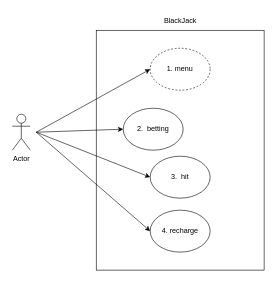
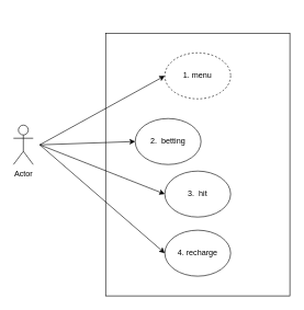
- <mxCell id="4" value="BlackJack" style="text;html=1;align=center;verticalAlign=middle;resizable=0;points=[];autosize=1;strokeColor=none;fillColor=none;" parent="1" vertex="1"><mxGeometry x="260" y="20" width="80" height="30" as="geometry" /></mxCell>
